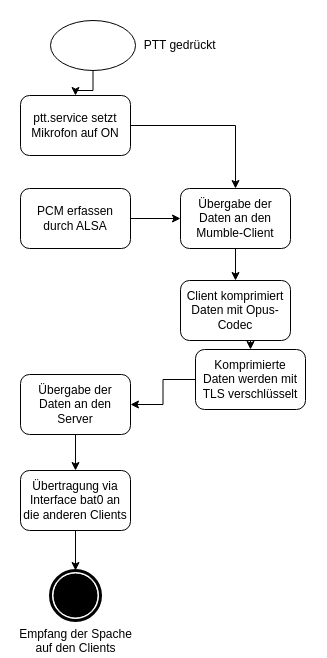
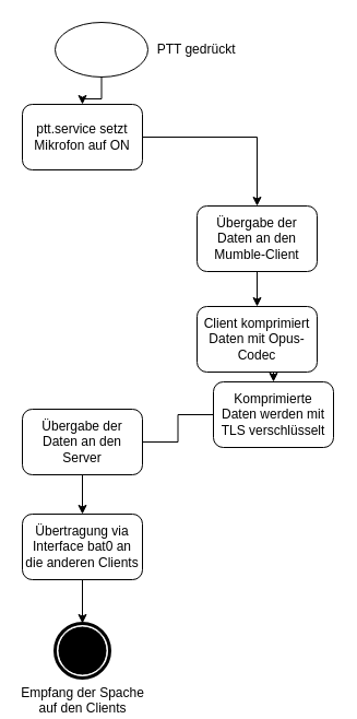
- <mxCell id="4" value="PCM erfassen durch ALSA" style="shape=ext;rounded=1;html=1;whiteSpace=wrap;" parent="1" vertex="1"><mxGeometry x="20" y="188" width="110.0" height="60" as="geometry" /></mxCell>
- <mxCell id="8" style="edgeStyle=orthogonalEdgeStyle;rounded=0;html=1;jettySize=auto;orthogonalLoop=1;exitX=1;exitY=0.5;exitDx=0;exitDy=0;entryX=0;entryY=0.5;entryDx=0;entryDy=0;" parent="1" source="4" target="5" edge="1"><mxGeometry relative="1" as="geometry"><mxPoint x="465" y="325" as="sourcePoint" /><mxPoint x="465" y="395" as="targetPoint" /></mxGeometry></mxCell>
- <mxCell id="11" value="" style="edgeStyle=orthogonalEdgeStyle;rounded=0;orthogonalLoop=1;jettySize=auto;html=1;entryX=1;entryY=0.5;entryDx=0;entryDy=0;exitX=0;exitY=0.5;exitDx=0;exitDy=0;" edge="1" parent="1" source="15" target="9"><mxGeometry relative="1" as="geometry" /></mxCell>
+ <mxCell id="11" value="" style="edgeStyle=orthogonalEdgeStyle;rounded=0;orthogonalLoop=1;jettySize=auto;html=1;entryX=1;entryY=0.5;entryDx=0;entryDy=0;exitX=0;exitY=0.5;exitDx=0;exitDy=0;endArrow=none;" edge="1" parent="1" source="15" target="9"><mxGeometry relative="1" as="geometry" /></mxCell>
